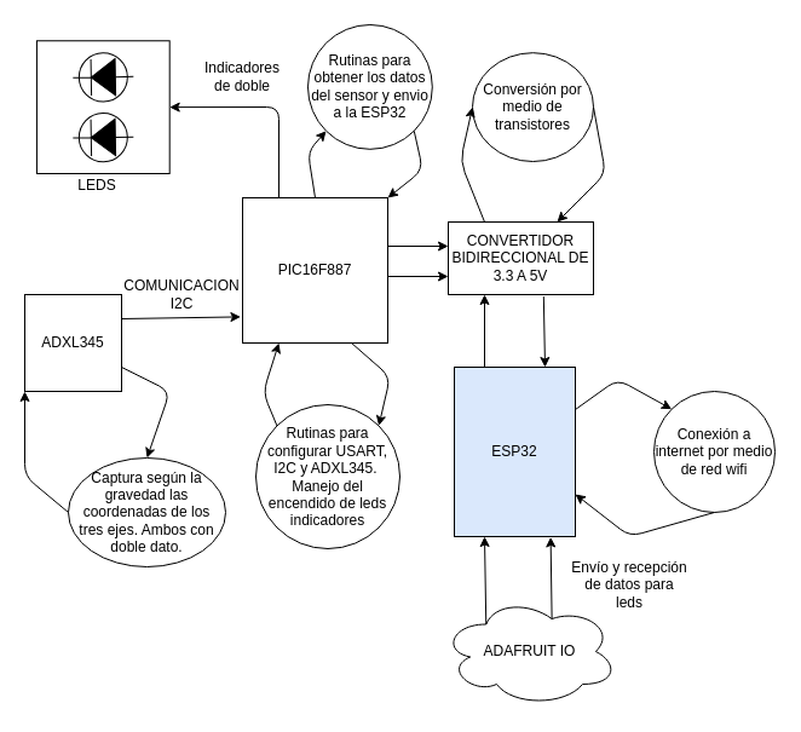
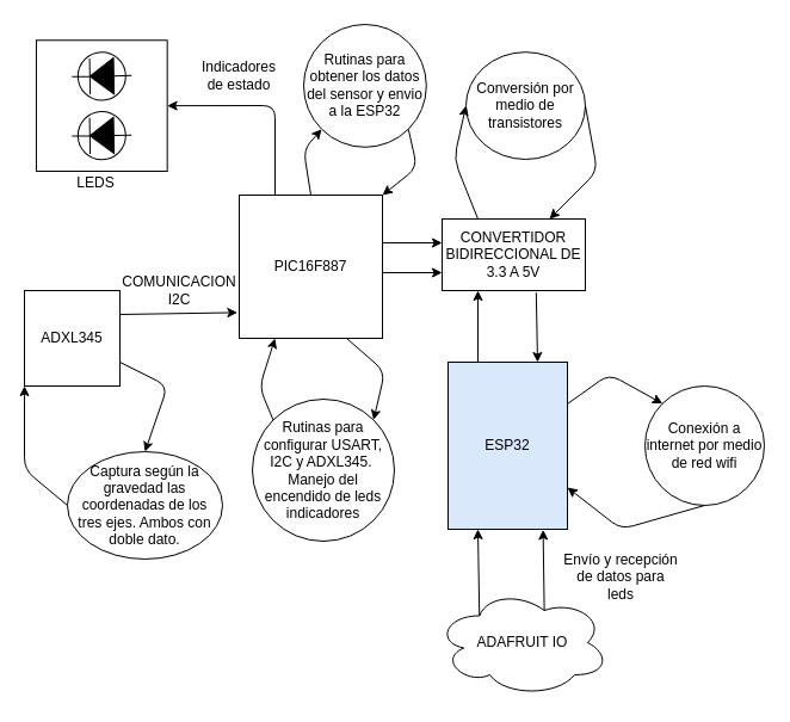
- <mxCell id="13" value="Indicadores de doble" style="text;html=1;strokeColor=none;fillColor=none;align=center;verticalAlign=middle;whiteSpace=wrap;rounded=0;" vertex="1" parent="1"><mxGeometry x="180" y="53.31" width="40" height="20" as="geometry" /></mxCell>
+ <mxCell id="13" value="Indicadores de estado" style="text;html=1;strokeColor=none;fillColor=none;align=center;verticalAlign=middle;whiteSpace=wrap;rounded=0;" vertex="1" parent="1"><mxGeometry x="180" y="53.31" width="40" height="20" as="geometry" /></mxCell>
